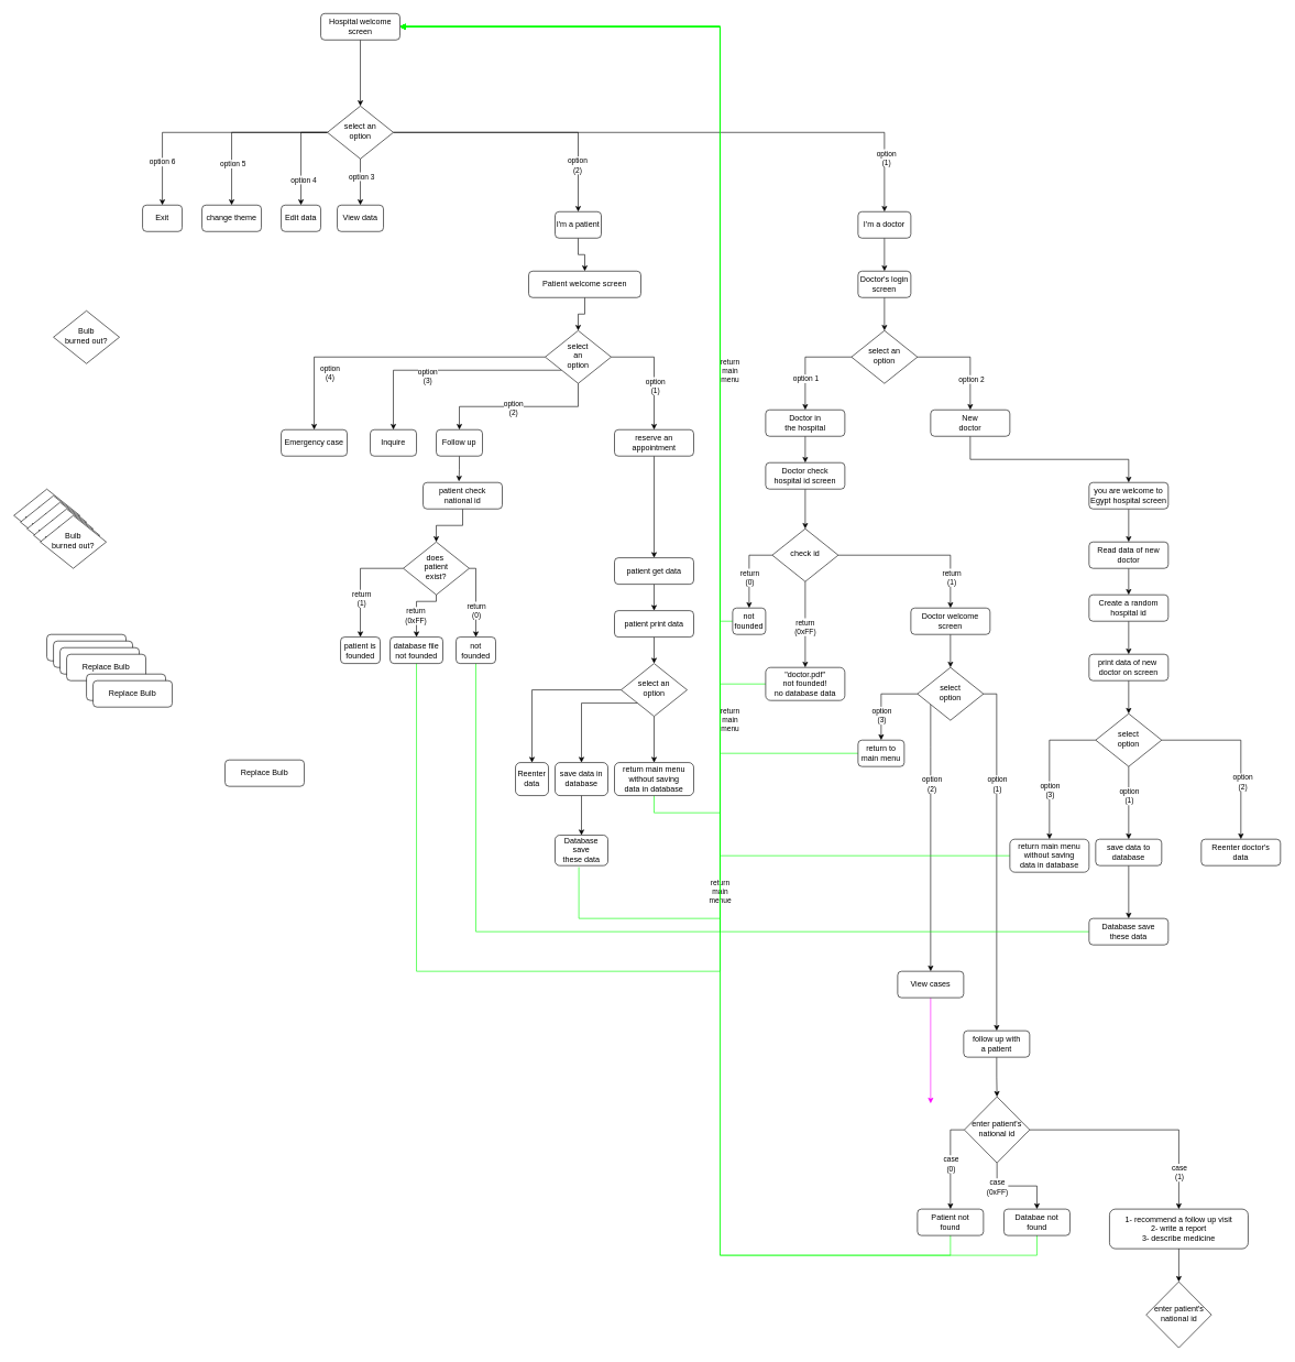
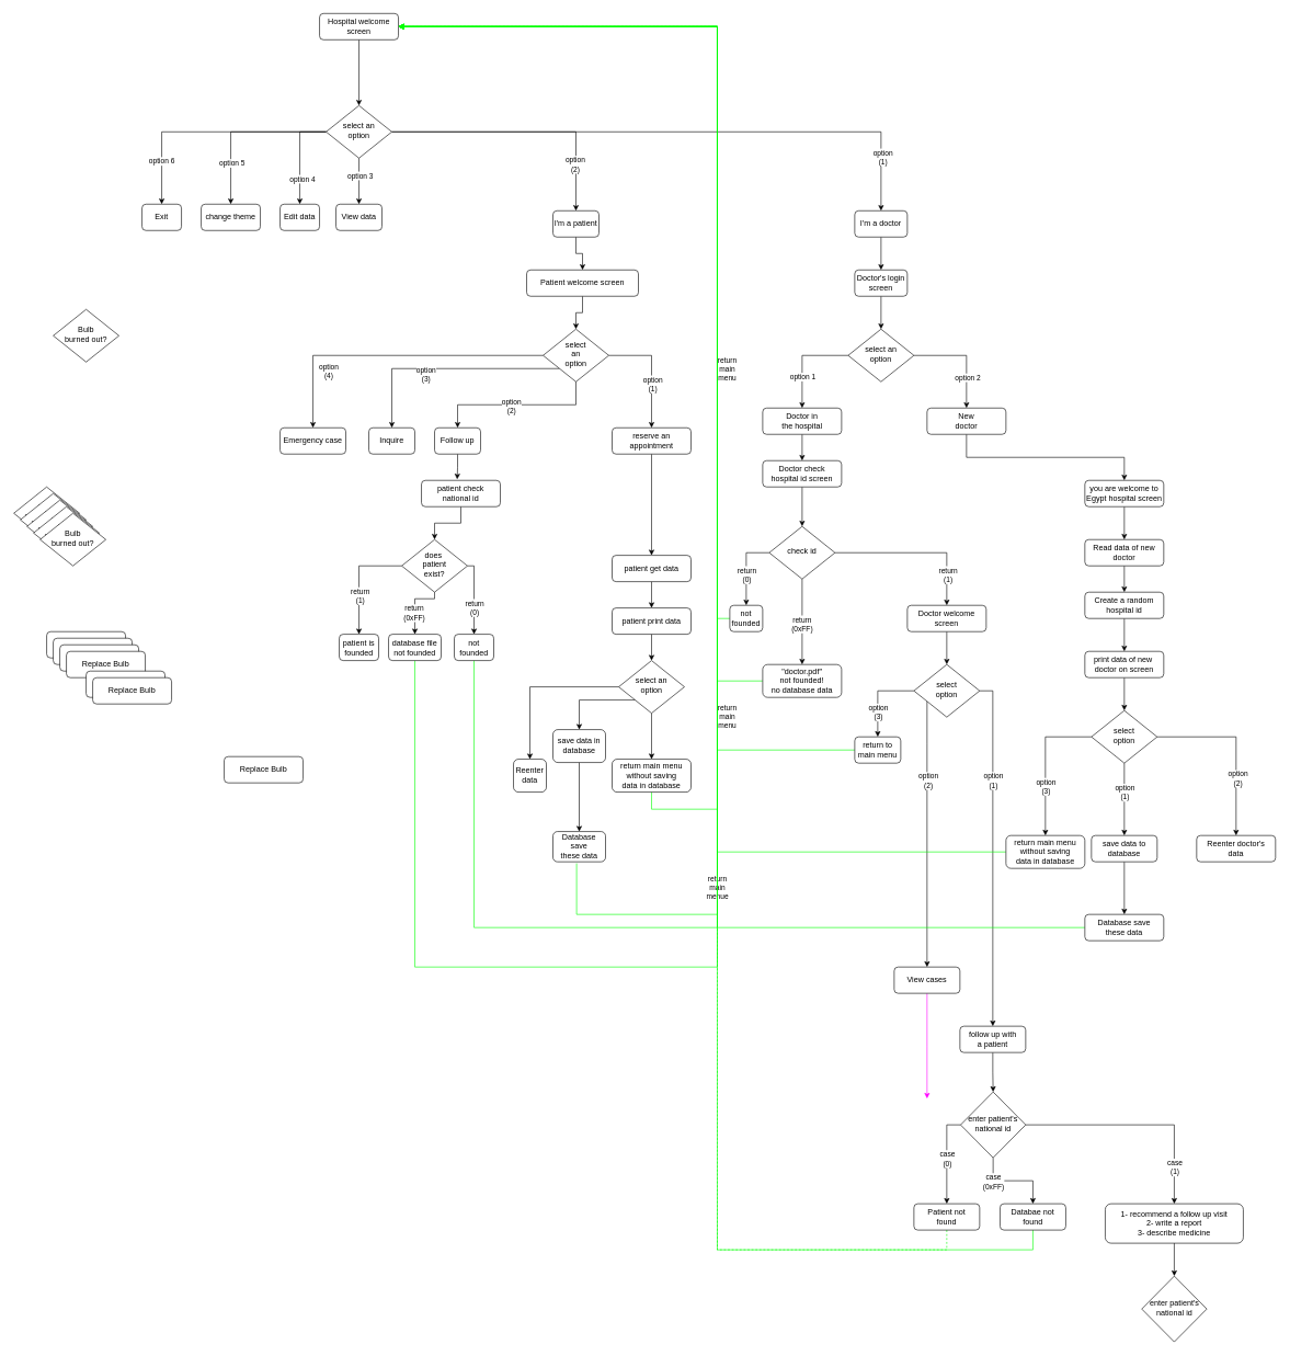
- <mxCell id="143" value="save data in&lt;br&gt;database" style="rounded=1;whiteSpace=wrap;html=1;fontSize=12;glass=0;strokeWidth=1;shadow=0;" parent="1" vertex="1"><mxGeometry x="840" y="1154" width="80" height="50" as="geometry" /></mxCell>
+ <mxCell id="143" value="save data in&lt;br&gt;database" style="rounded=1;whiteSpace=wrap;html=1;fontSize=12;glass=0;strokeWidth=1;shadow=0;" parent="1" vertex="1"><mxGeometry x="840" y="1109" width="80" height="50" as="geometry" /></mxCell>
- <mxCell id="159" style="edgeStyle=orthogonalEdgeStyle;rounded=0;orthogonalLoop=1;jettySize=auto;html=1;entryX=1;entryY=0.5;entryDx=0;entryDy=0;strokeColor=#00FF00;" edge="1" parent="1" source="160" target="3"><mxGeometry relative="1" as="geometry"><Array as="points"><mxPoint x="1439" y="1900" /><mxPoint x="1090" y="1900" /><mxPoint x="1090" y="40" /></Array></mxGeometry></mxCell>
+ <mxCell id="159" style="edgeStyle=orthogonalEdgeStyle;rounded=0;orthogonalLoop=1;jettySize=auto;html=1;entryX=1;entryY=0.5;entryDx=0;entryDy=0;strokeColor=#00FF00;dashed=1;" edge="1" parent="1" source="160" target="3"><mxGeometry relative="1" as="geometry"><Array as="points"><mxPoint x="1439" y="1900" /><mxPoint x="1090" y="1900" /><mxPoint x="1090" y="40" /></Array></mxGeometry></mxCell>
